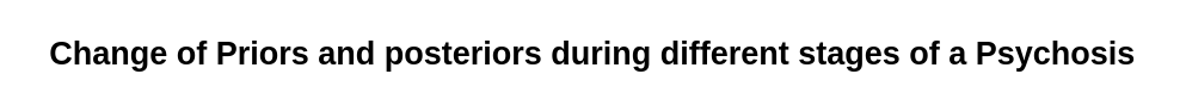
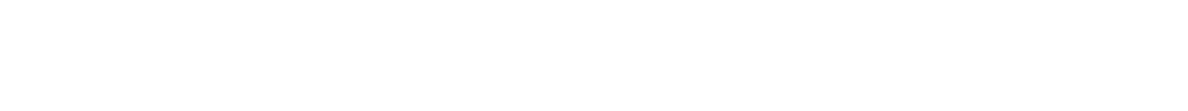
- <mxCell id="2" value="&lt;font style=&quot;font-size: 18px&quot;&gt;&lt;b&gt;Change of Priors and posteriors during different stages of a Psychosis&lt;/b&gt;&lt;/font&gt;" style="text;html=1;align=center;verticalAlign=middle;resizable=0;points=[];autosize=1;" vertex="1" parent="1"><mxGeometry x="20" y="20" width="620" height="20" as="geometry" /></mxCell>
